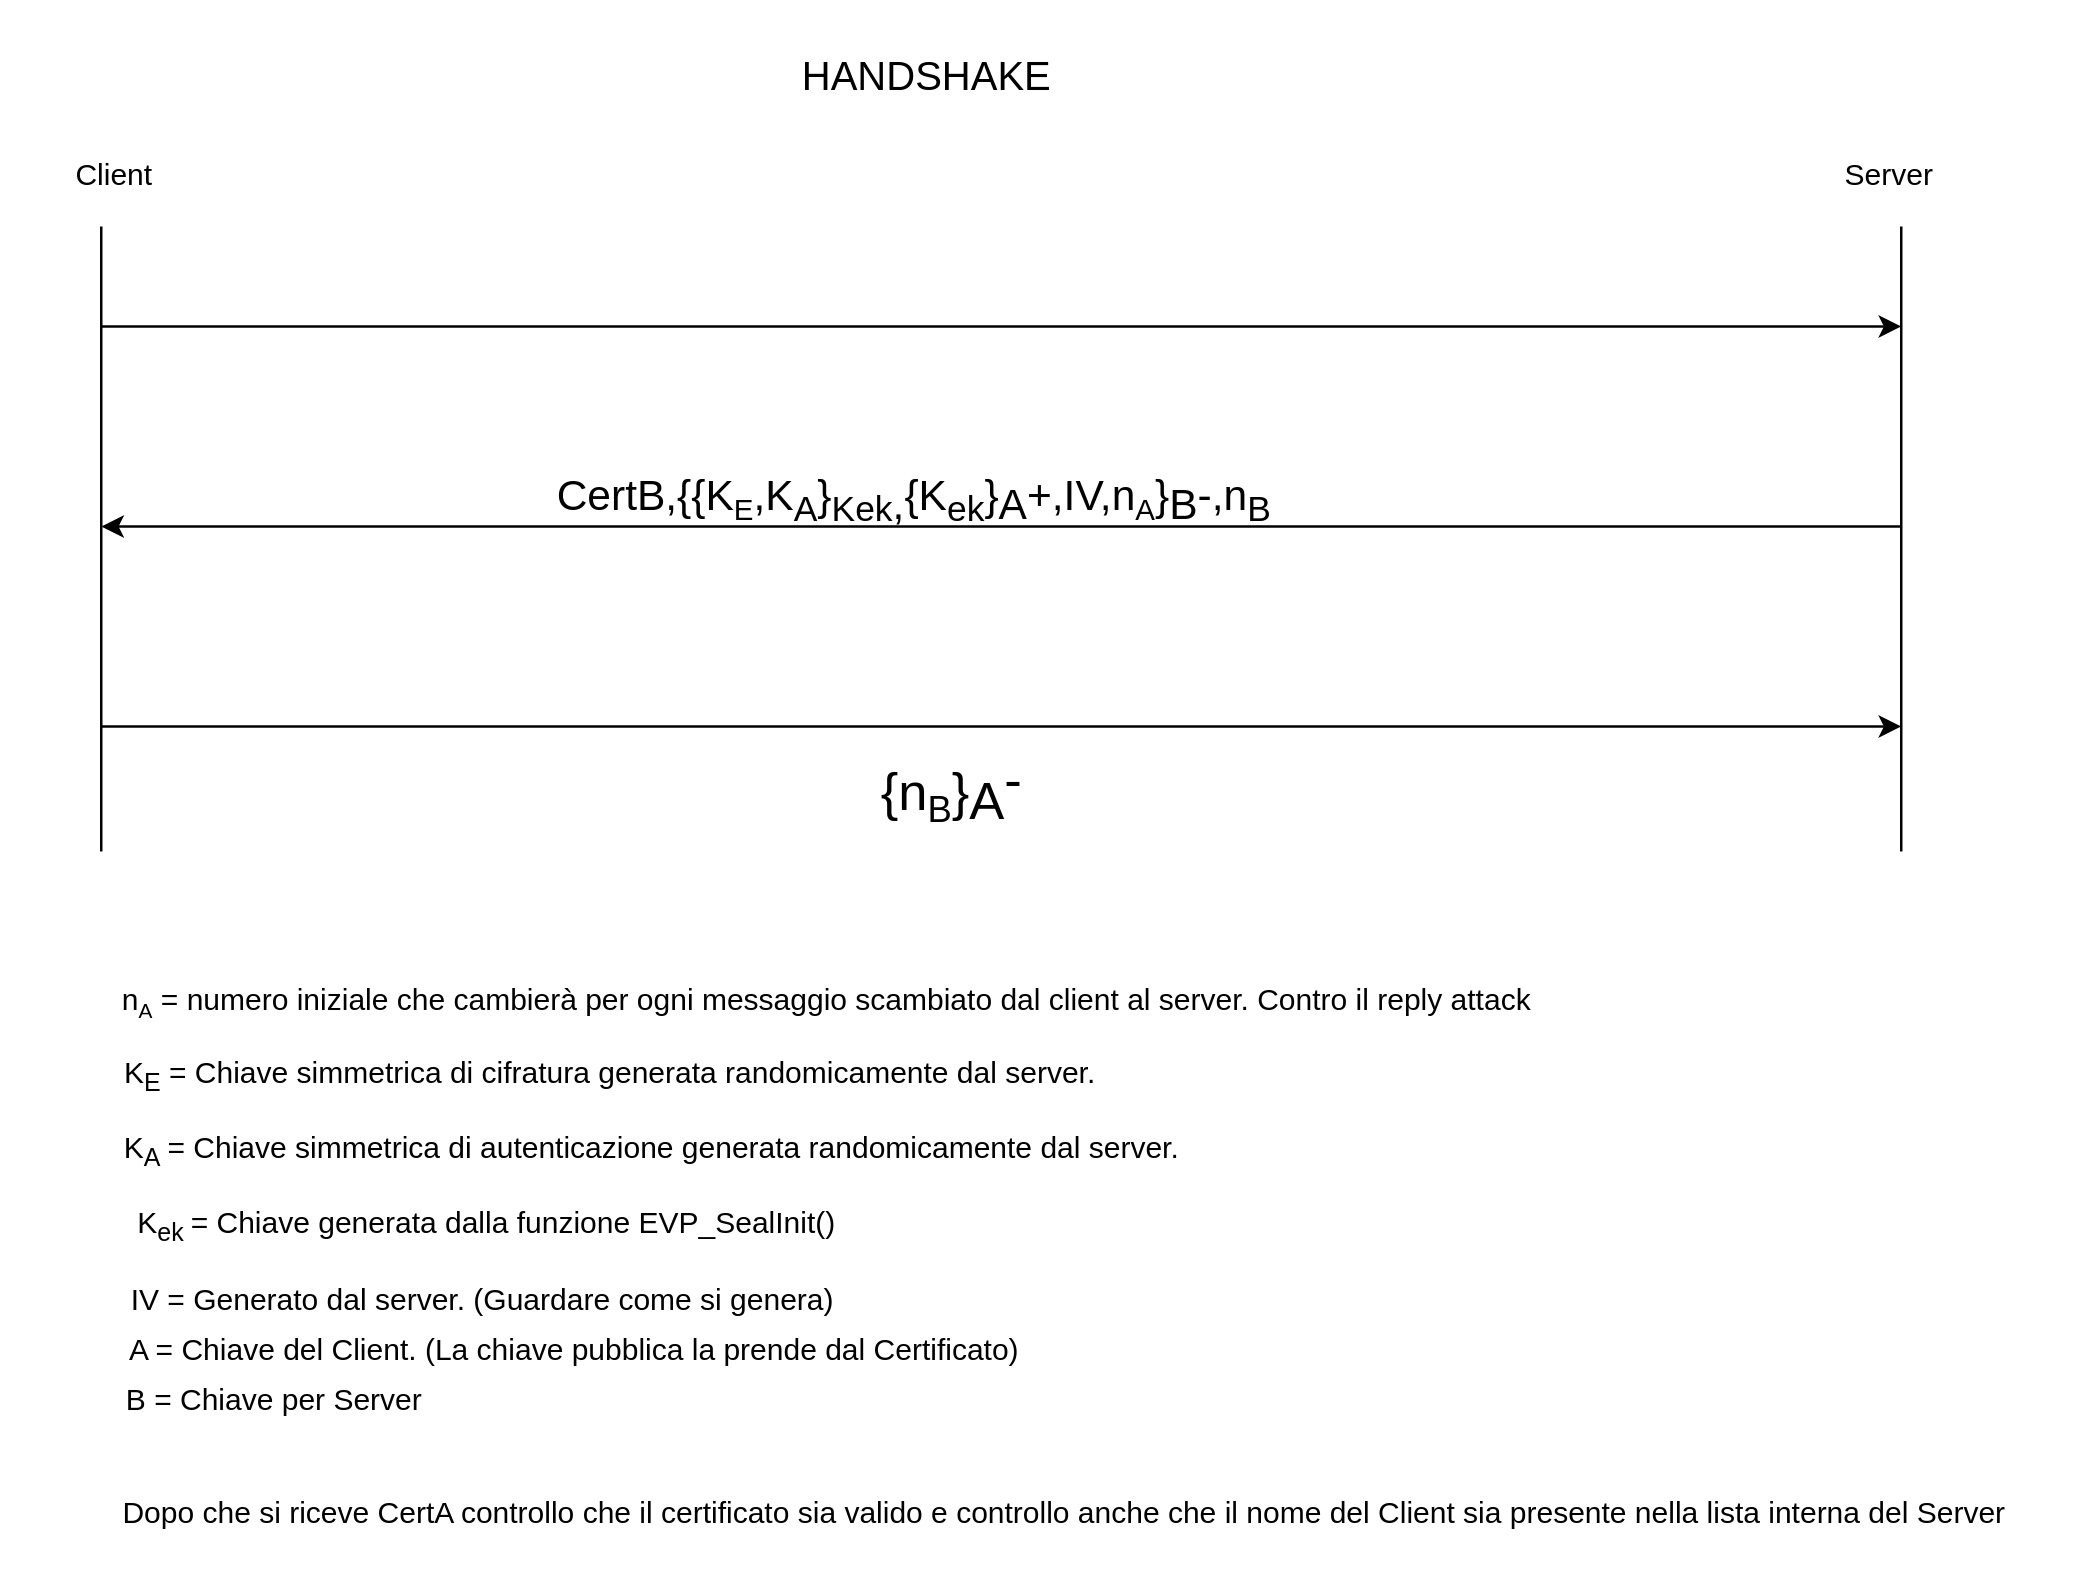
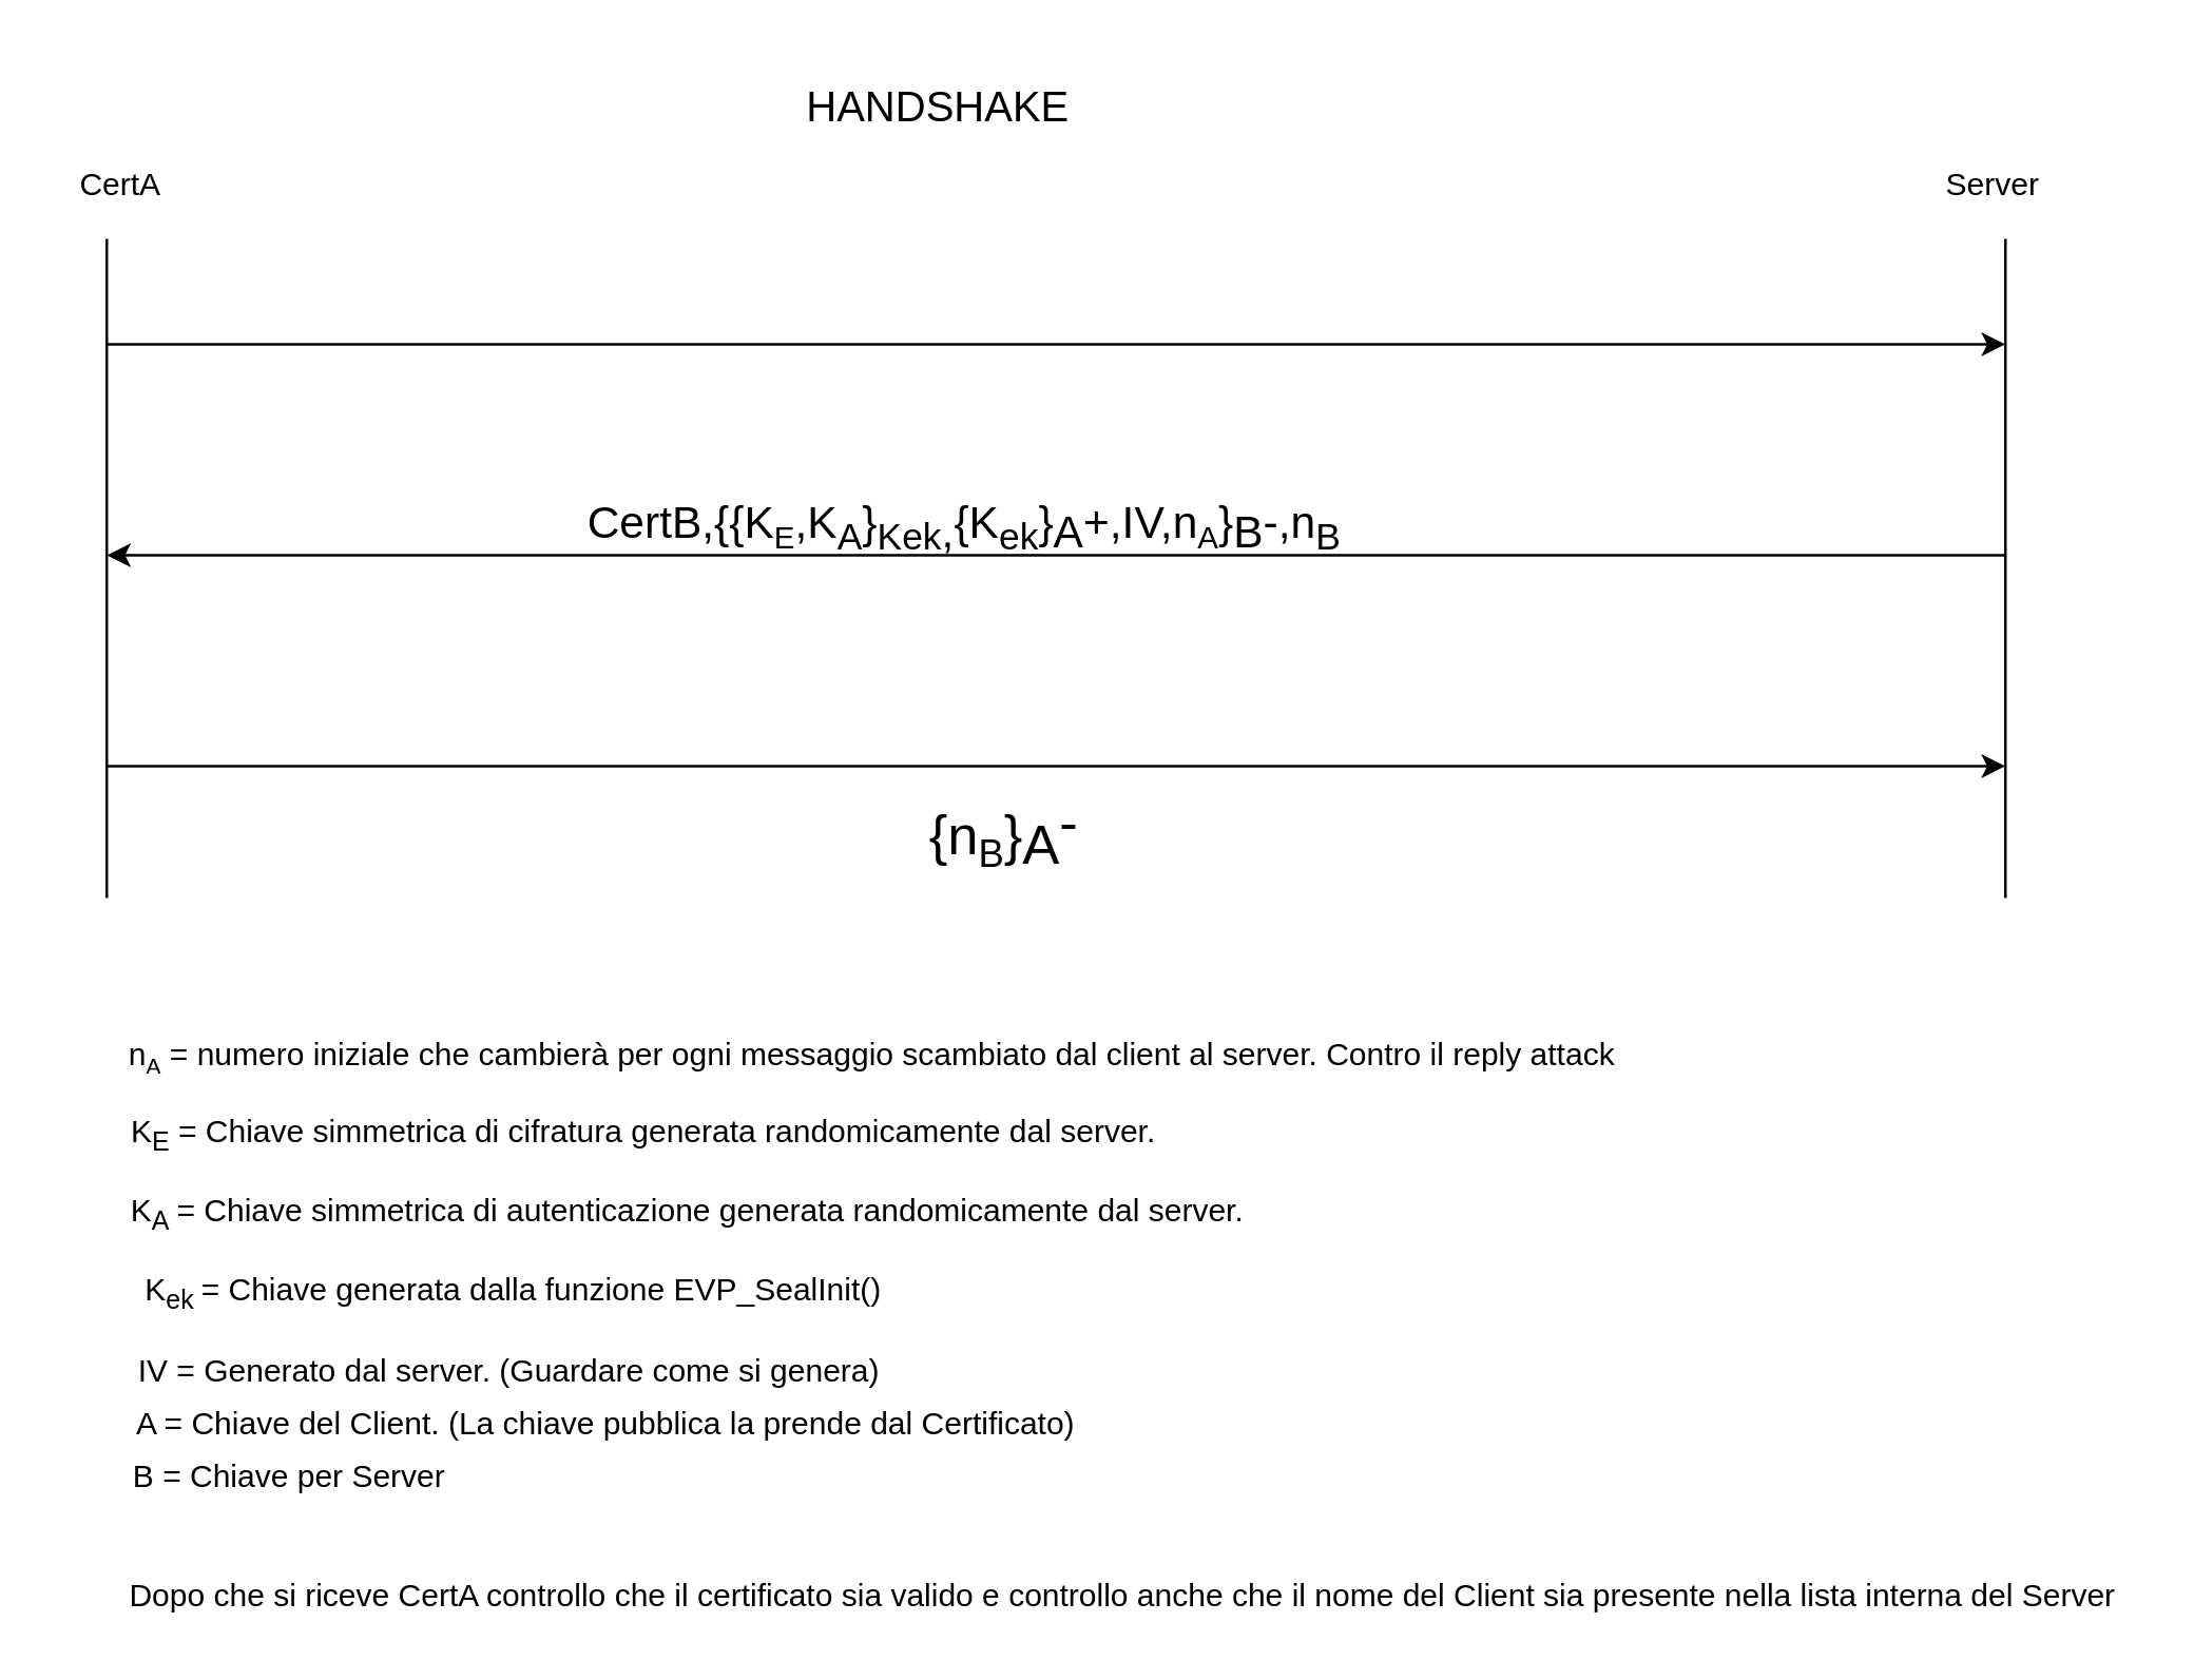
- <mxCell id="17" value="&lt;font style=&quot;font-size: 16px&quot;&gt;HANDSHAKE&lt;/font&gt;" style="text;html=1;align=center;verticalAlign=middle;resizable=0;points=[];autosize=1;" parent="1" vertex="1"><mxGeometry x="310" y="20" width="120" height="20" as="geometry" /></mxCell>
+ <mxCell id="17" value="&lt;font style=&quot;font-size: 16px&quot;&gt;HANDSHAKE&lt;/font&gt;" style="text;html=1;align=center;verticalAlign=middle;resizable=0;points=[];autosize=1;" parent="1" vertex="1"><mxGeometry x="295" y="30" width="120" height="20" as="geometry" /></mxCell>
- <mxCell id="5" value="Client" style="text;html=1;align=center;verticalAlign=middle;resizable=0;points=[];autosize=1;" parent="1" vertex="1"><mxGeometry x="20" y="60" width="50" height="20" as="geometry" /></mxCell>
+ <mxCell id="5" value="CertA" style="text;html=1;align=center;verticalAlign=middle;resizable=0;points=[];autosize=1;" parent="1" vertex="1"><mxGeometry x="20" y="60" width="50" height="20" as="geometry" /></mxCell>
